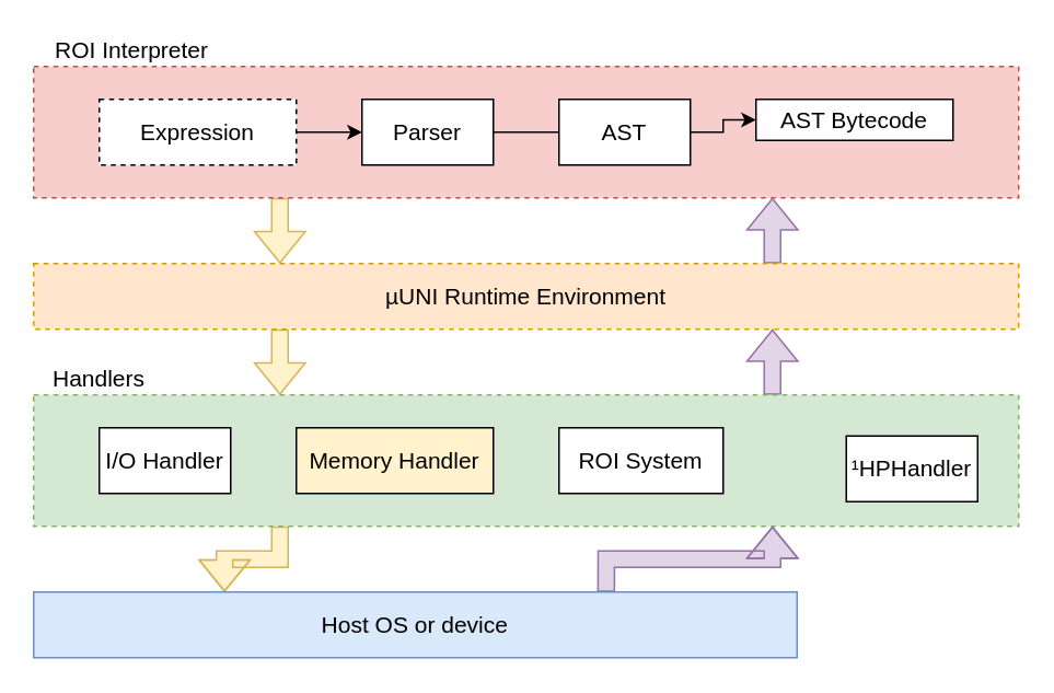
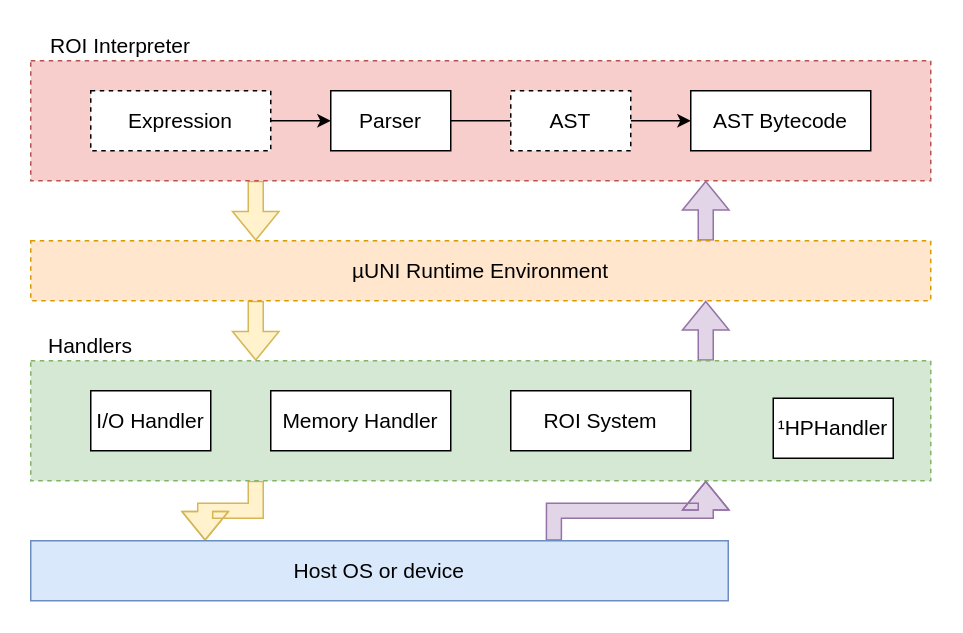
- <mxCell id="8" value="AST Bytecode" style="rounded=0;whiteSpace=wrap;html=1;fontSize=14;" vertex="1" parent="1"><mxGeometry x="460" y="60" width="120" height="25" as="geometry" /></mxCell>
+ <mxCell id="8" value="AST Bytecode" style="rounded=0;whiteSpace=wrap;html=1;fontSize=14;" vertex="1" parent="1"><mxGeometry x="460" y="60" width="120" height="40" as="geometry" /></mxCell>
- <mxCell id="7" value="AST" style="rounded=0;whiteSpace=wrap;html=1;fontSize=14;" vertex="1" parent="1"><mxGeometry x="340" y="60" width="80" height="40" as="geometry" /></mxCell>
+ <mxCell id="7" value="AST" style="rounded=0;whiteSpace=wrap;html=1;fontSize=14;dashed=1;" vertex="1" parent="1"><mxGeometry x="340" y="60" width="80" height="40" as="geometry" /></mxCell>
- <mxCell id="20" value="Memory Handler" style="rounded=0;whiteSpace=wrap;html=1;fillColor=#fff2cc;fontSize=14;" vertex="1" parent="1"><mxGeometry x="180" y="260" width="120" height="40" as="geometry" /></mxCell>
+ <mxCell id="20" value="Memory Handler" style="rounded=0;whiteSpace=wrap;html=1;fillColor=#ffffff;fontSize=14;" vertex="1" parent="1"><mxGeometry x="180" y="260" width="120" height="40" as="geometry" /></mxCell>
- <mxCell id="21" value="ROI System" style="rounded=0;whiteSpace=wrap;html=1;fillColor=#ffffff;fontSize=14;" vertex="1" parent="1"><mxGeometry x="340" y="260" width="100" height="40" as="geometry" /></mxCell>
+ <mxCell id="21" value="ROI System" style="rounded=0;whiteSpace=wrap;html=1;fillColor=#ffffff;fontSize=14;" vertex="1" parent="1"><mxGeometry x="340" y="260" width="120" height="40" as="geometry" /></mxCell>
